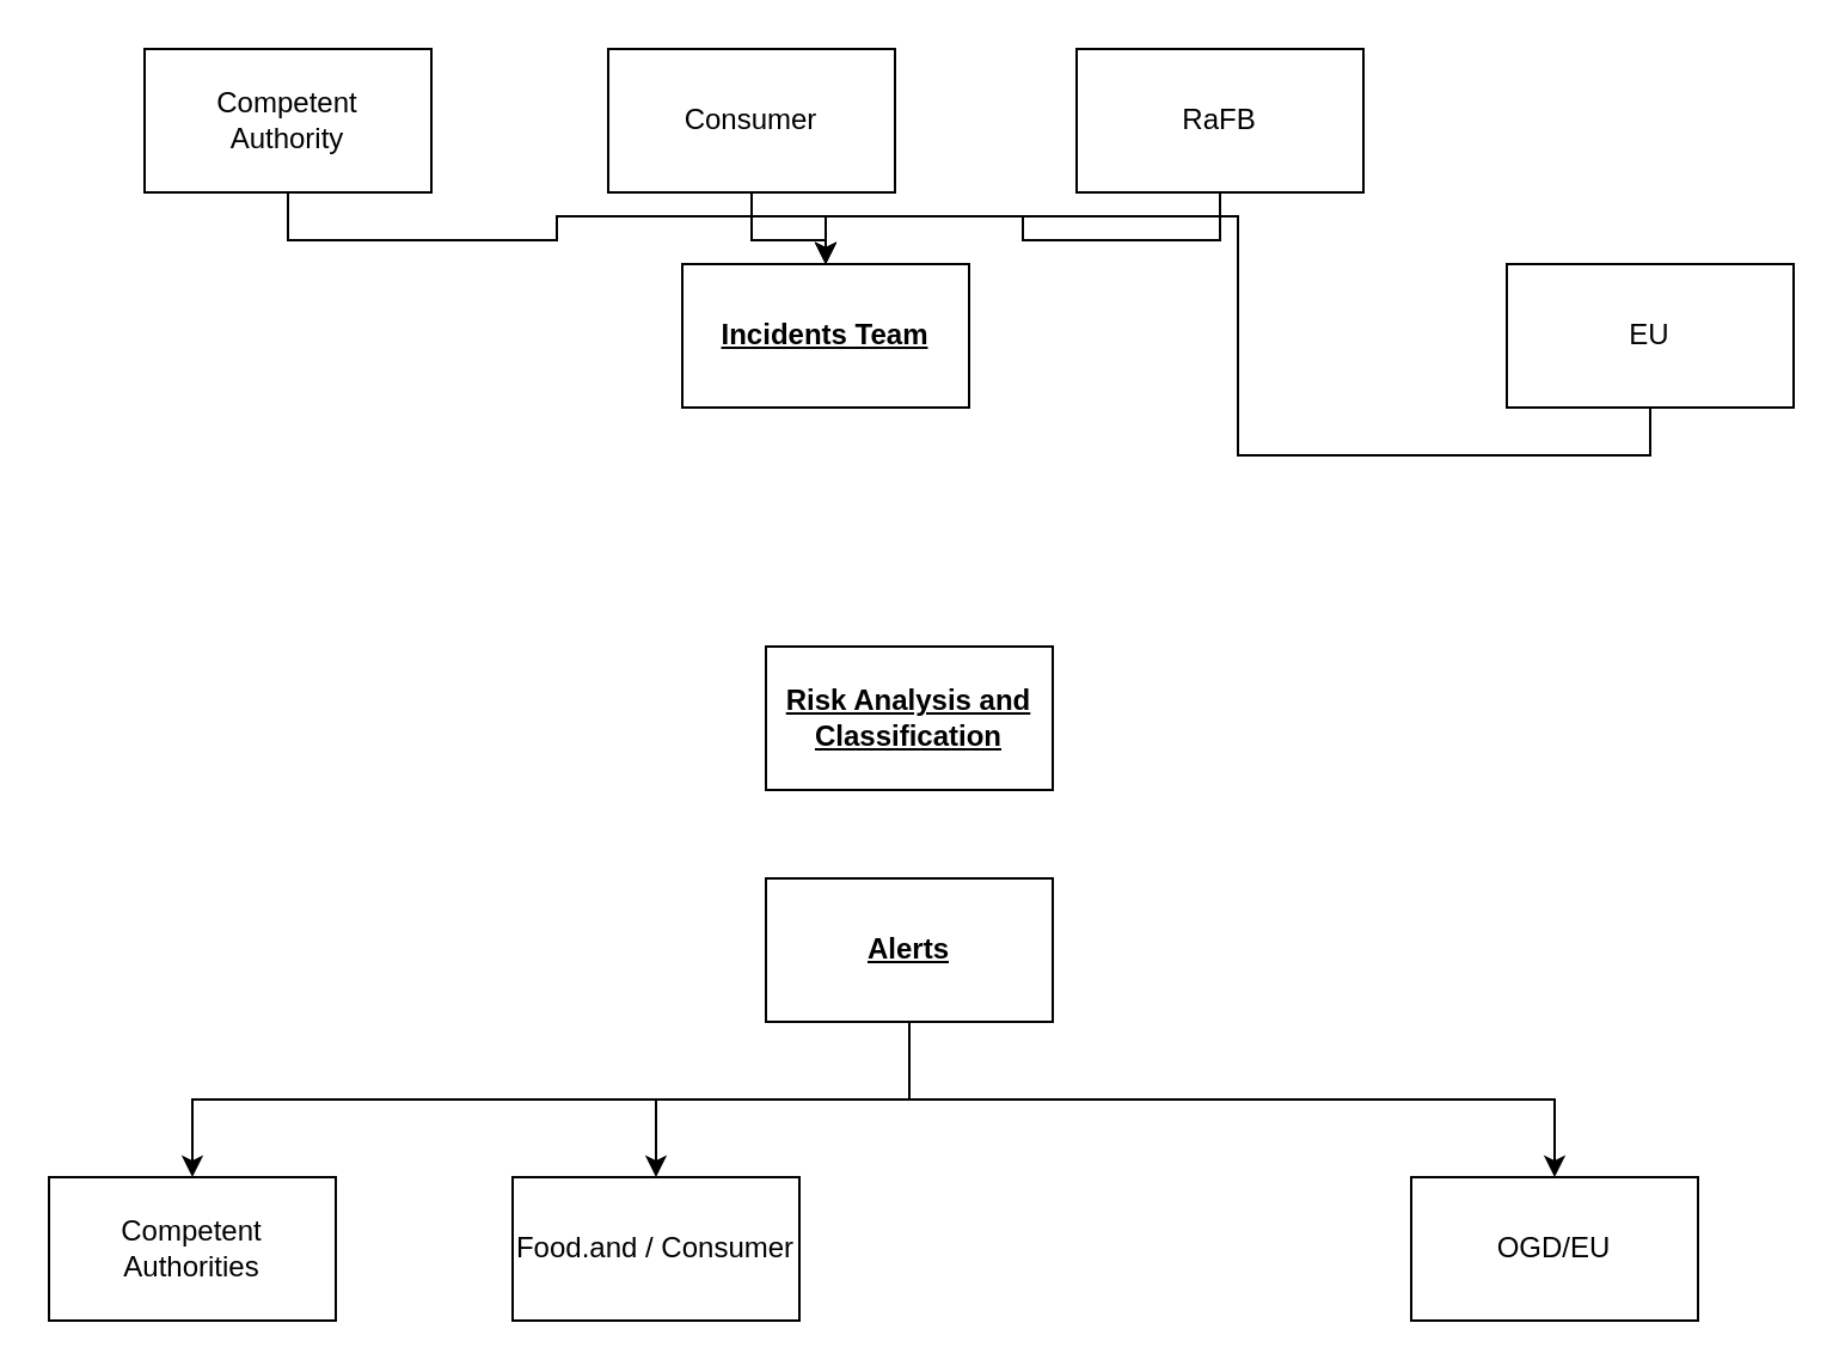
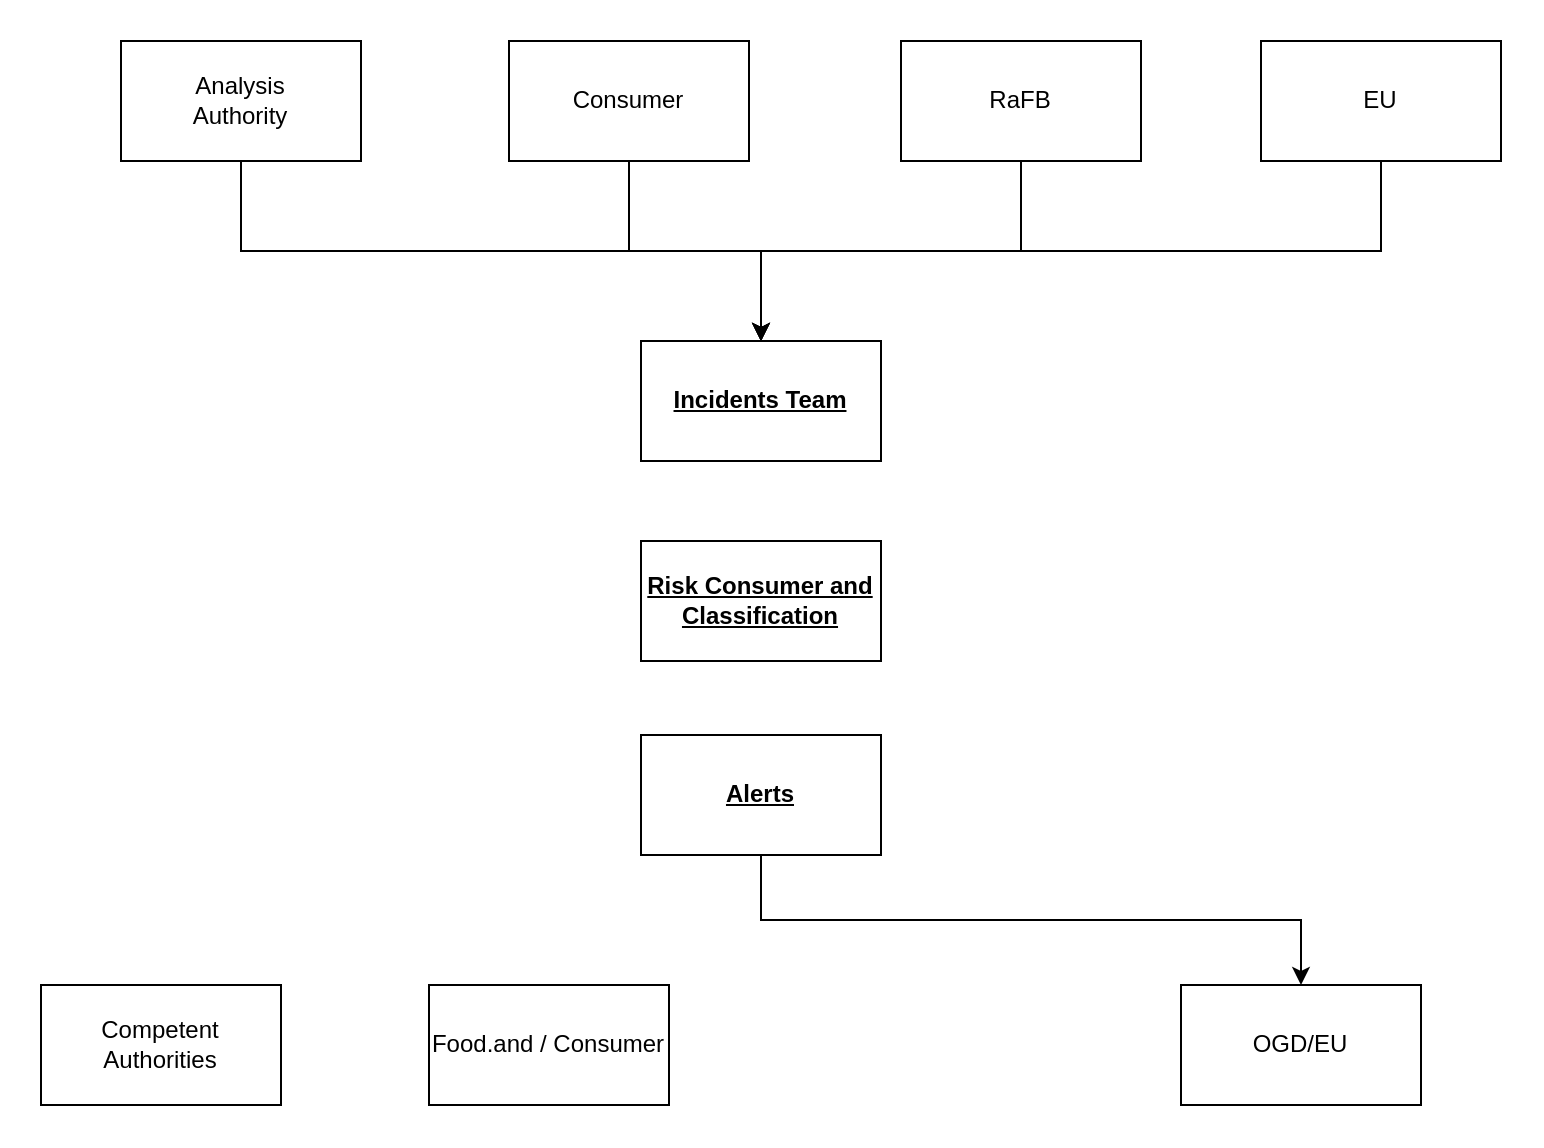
- <mxCell id="4" value="Competent&lt;br&gt;Authority" style="rounded=0;whiteSpace=wrap;html=1;" parent="1" vertex="1"><mxGeometry x="60" y="20" width="120" height="60" as="geometry" /></mxCell>
+ <mxCell id="4" value="Analysis&lt;br&gt;Authority" style="rounded=0;whiteSpace=wrap;html=1;" parent="1" vertex="1"><mxGeometry x="60" y="20" width="120" height="60" as="geometry" /></mxCell>
- <mxCell id="2" value="&lt;b&gt;&lt;u&gt;Incidents Team&lt;/u&gt;&lt;/b&gt;" style="rounded=0;whiteSpace=wrap;html=1;" parent="1" vertex="1"><mxGeometry x="285" y="110" width="120" height="60" as="geometry" /></mxCell>
+ <mxCell id="2" value="&lt;b&gt;&lt;u&gt;Incidents Team&lt;/u&gt;&lt;/b&gt;" style="rounded=0;whiteSpace=wrap;html=1;" parent="1" vertex="1"><mxGeometry x="320" y="170" width="120" height="60" as="geometry" /></mxCell>
- <mxCell id="11" value="EU" style="rounded=0;whiteSpace=wrap;html=1;" vertex="1" parent="1"><mxGeometry x="630" y="110" width="120" height="60" as="geometry" /></mxCell>
+ <mxCell id="11" value="EU" style="rounded=0;whiteSpace=wrap;html=1;" vertex="1" parent="1"><mxGeometry x="630" y="20" width="120" height="60" as="geometry" /></mxCell>
- <mxCell id="12" value="&lt;b&gt;&lt;u&gt;Risk Analysis and Classification&lt;/u&gt;&lt;/b&gt;" style="rounded=0;whiteSpace=wrap;html=1;" vertex="1" parent="1"><mxGeometry x="320" y="270" width="120" height="60" as="geometry" /></mxCell>
+ <mxCell id="12" value="&lt;b&gt;&lt;u&gt;Risk Consumer and Classification&lt;/u&gt;&lt;/b&gt;" style="rounded=0;whiteSpace=wrap;html=1;" vertex="1" parent="1"><mxGeometry x="320" y="270" width="120" height="60" as="geometry" /></mxCell>
- <mxCell id="15" style="edgeStyle=orthogonalEdgeStyle;rounded=0;orthogonalLoop=1;jettySize=auto;html=1;exitX=0.5;exitY=1;exitDx=0;exitDy=0;entryX=0.5;entryY=0;entryDx=0;entryDy=0;" edge="1" parent="1" source="16" target="17"><mxGeometry relative="1" as="geometry" /></mxCell>
- <mxCell id="14" style="edgeStyle=orthogonalEdgeStyle;rounded=0;orthogonalLoop=1;jettySize=auto;html=1;exitX=0.5;exitY=1;exitDx=0;exitDy=0;entryX=0.5;entryY=0;entryDx=0;entryDy=0;" edge="1" parent="1" source="16" target="18"><mxGeometry relative="1" as="geometry" /></mxCell>
